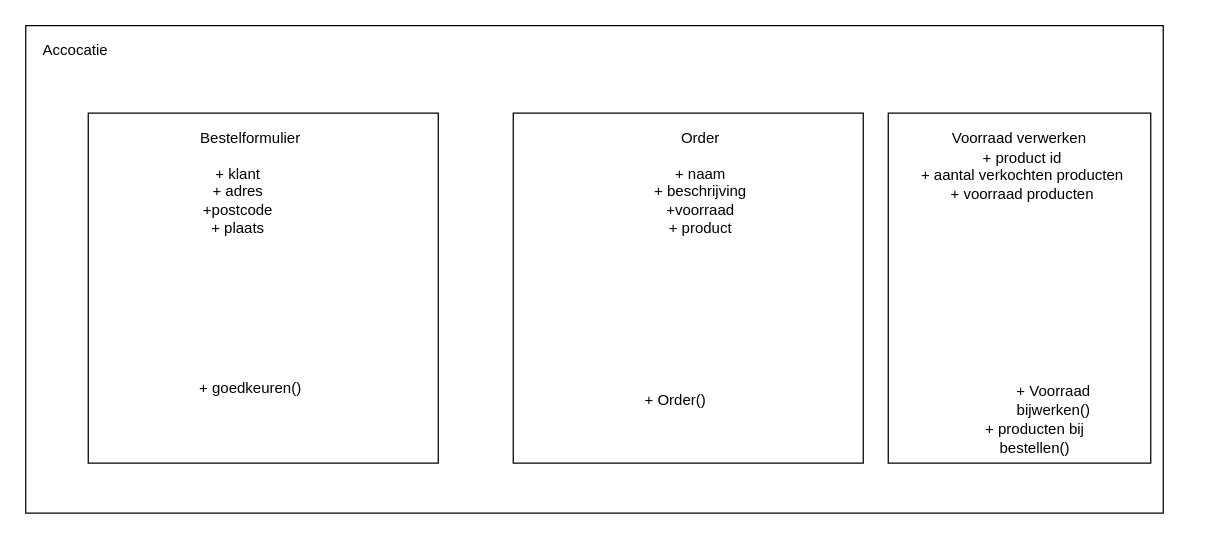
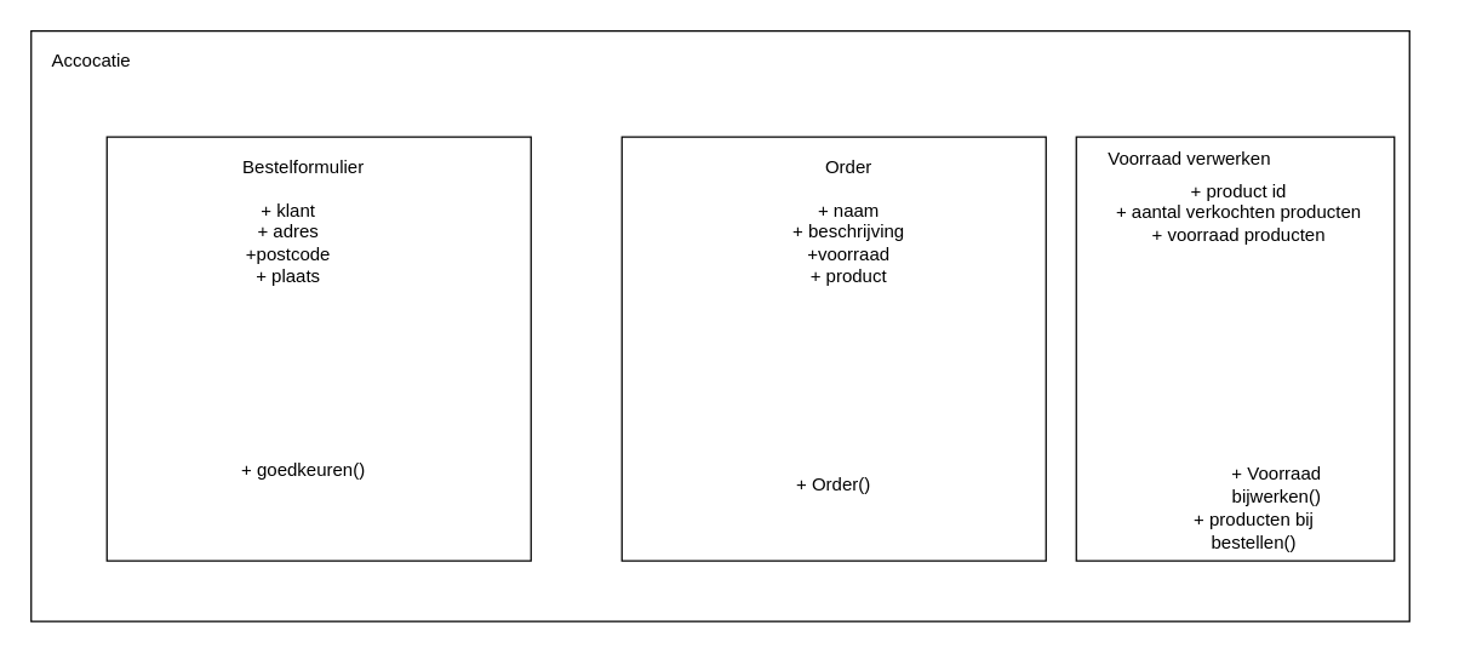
- <mxCell id="13" value="Voorraad verwerken" style="text;html=1;strokeColor=none;fillColor=none;align=center;verticalAlign=middle;whiteSpace=wrap;rounded=0;" vertex="1" parent="1"><mxGeometry x="750" y="100" width="130" height="20" as="geometry" /></mxCell>
+ <mxCell id="13" value="Voorraad verwerken" style="text;html=1;strokeColor=none;fillColor=none;align=center;verticalAlign=middle;whiteSpace=wrap;rounded=0;" vertex="1" parent="1"><mxGeometry x="720" y="95" width="130" height="20" as="geometry" /></mxCell>
- <mxCell id="11" value="+ Order()" style="text;html=1;strokeColor=none;fillColor=none;align=center;verticalAlign=middle;whiteSpace=wrap;rounded=0;" vertex="1" parent="1"><mxGeometry x="510" y="310" width="60" height="20" as="geometry" /></mxCell>
+ <mxCell id="11" value="+ Order()" style="text;html=1;strokeColor=none;fillColor=none;align=center;verticalAlign=middle;whiteSpace=wrap;rounded=0;" vertex="1" parent="1"><mxGeometry x="520" y="310" width="60" height="20" as="geometry" /></mxCell>
